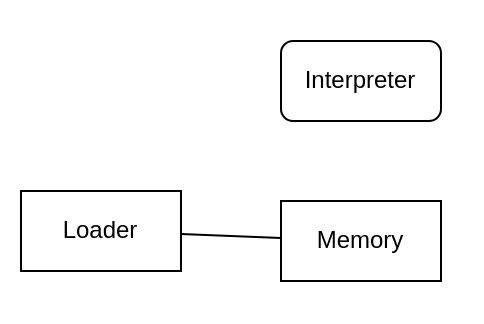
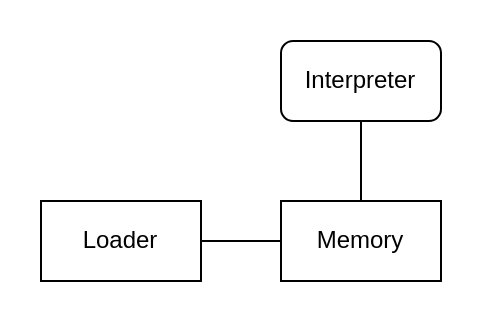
+ <mxCell id="6" value="" style="endArrow=none;html=1;rounded=0;" edge="1" parent="1" source="4" target="3"><mxGeometry width="50" height="50" relative="1" as="geometry"><mxPoint x="180" y="130" as="sourcePoint" /><mxPoint x="230" y="80" as="targetPoint" /></mxGeometry></mxCell>
- <mxCell id="2" value="Loader" style="rounded=0;whiteSpace=wrap;html=1;" vertex="1" parent="1"><mxGeometry x="10" y="95" width="80" height="40" as="geometry" /></mxCell>
+ <mxCell id="2" value="Loader" style="rounded=0;whiteSpace=wrap;html=1;" vertex="1" parent="1"><mxGeometry x="20" y="100" width="80" height="40" as="geometry" /></mxCell>
